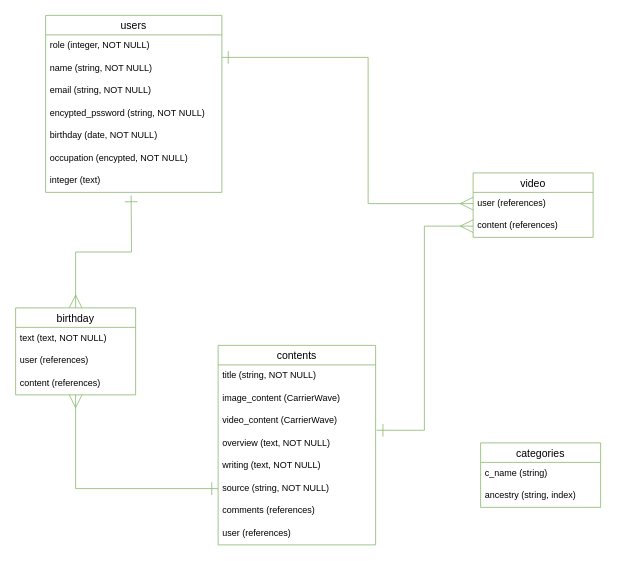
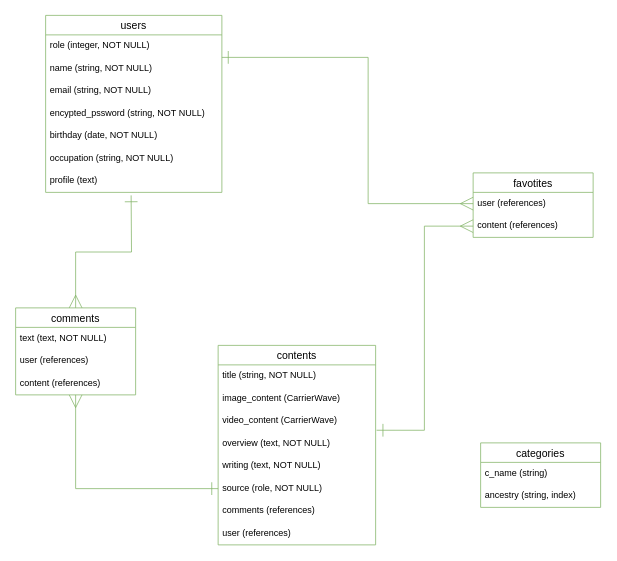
- <mxCell id="9" value="occupation (encypted, NOT NULL)" style="text;strokeColor=none;fillColor=none;spacingLeft=4;spacingRight=4;overflow=hidden;rotatable=0;points=[[0,0.5],[1,0.5]];portConstraint=eastwest;fontSize=12;" parent="2" vertex="1"><mxGeometry y="176" width="235" height="30" as="geometry" /></mxCell>
+ <mxCell id="9" value="occupation (string, NOT NULL)" style="text;strokeColor=none;fillColor=none;spacingLeft=4;spacingRight=4;overflow=hidden;rotatable=0;points=[[0,0.5],[1,0.5]];portConstraint=eastwest;fontSize=12;" parent="2" vertex="1"><mxGeometry y="176" width="235" height="30" as="geometry" /></mxCell>
- <mxCell id="10" value="integer (text)" style="text;strokeColor=none;fillColor=none;spacingLeft=4;spacingRight=4;overflow=hidden;rotatable=0;points=[[0,0.5],[1,0.5]];portConstraint=eastwest;fontSize=12;" parent="2" vertex="1"><mxGeometry y="206" width="235" height="30" as="geometry" /></mxCell>
+ <mxCell id="10" value="profile (text)" style="text;strokeColor=none;fillColor=none;spacingLeft=4;spacingRight=4;overflow=hidden;rotatable=0;points=[[0,0.5],[1,0.5]];portConstraint=eastwest;fontSize=12;" parent="2" vertex="1"><mxGeometry y="206" width="235" height="30" as="geometry" /></mxCell>
- <mxCell id="26" value="video" style="swimlane;fontStyle=0;childLayout=stackLayout;horizontal=1;startSize=26;horizontalStack=0;resizeParent=1;resizeParentMax=0;resizeLast=0;collapsible=1;marginBottom=0;align=center;fontSize=14;strokeColor=#82b366;fillColor=none;" parent="1" vertex="1"><mxGeometry x="630" y="230" width="160" height="86" as="geometry" /></mxCell>
+ <mxCell id="26" value="favotites" style="swimlane;fontStyle=0;childLayout=stackLayout;horizontal=1;startSize=26;horizontalStack=0;resizeParent=1;resizeParentMax=0;resizeLast=0;collapsible=1;marginBottom=0;align=center;fontSize=14;strokeColor=#82b366;fillColor=none;" parent="1" vertex="1"><mxGeometry x="630" y="230" width="160" height="86" as="geometry" /></mxCell>
- <mxCell id="22" value="birthday" style="swimlane;fontStyle=0;childLayout=stackLayout;horizontal=1;startSize=26;horizontalStack=0;resizeParent=1;resizeParentMax=0;resizeLast=0;collapsible=1;marginBottom=0;align=center;fontSize=14;strokeColor=#82b366;fillColor=none;" parent="1" vertex="1"><mxGeometry x="20" y="410" width="160" height="116" as="geometry" /></mxCell>
+ <mxCell id="22" value="comments" style="swimlane;fontStyle=0;childLayout=stackLayout;horizontal=1;startSize=26;horizontalStack=0;resizeParent=1;resizeParentMax=0;resizeLast=0;collapsible=1;marginBottom=0;align=center;fontSize=14;strokeColor=#82b366;fillColor=none;" parent="1" vertex="1"><mxGeometry x="20" y="410" width="160" height="116" as="geometry" /></mxCell>
- <mxCell id="17" value="source (string, NOT NULL)" style="text;strokeColor=none;fillColor=none;spacingLeft=4;spacingRight=4;overflow=hidden;rotatable=0;points=[[0,0.5],[1,0.5]];portConstraint=eastwest;fontSize=12;" parent="11" vertex="1"><mxGeometry y="176" width="210" height="30" as="geometry" /></mxCell>
+ <mxCell id="17" value="source (role, NOT NULL)" style="text;strokeColor=none;fillColor=none;spacingLeft=4;spacingRight=4;overflow=hidden;rotatable=0;points=[[0,0.5],[1,0.5]];portConstraint=eastwest;fontSize=12;" parent="11" vertex="1"><mxGeometry y="176" width="210" height="30" as="geometry" /></mxCell>
